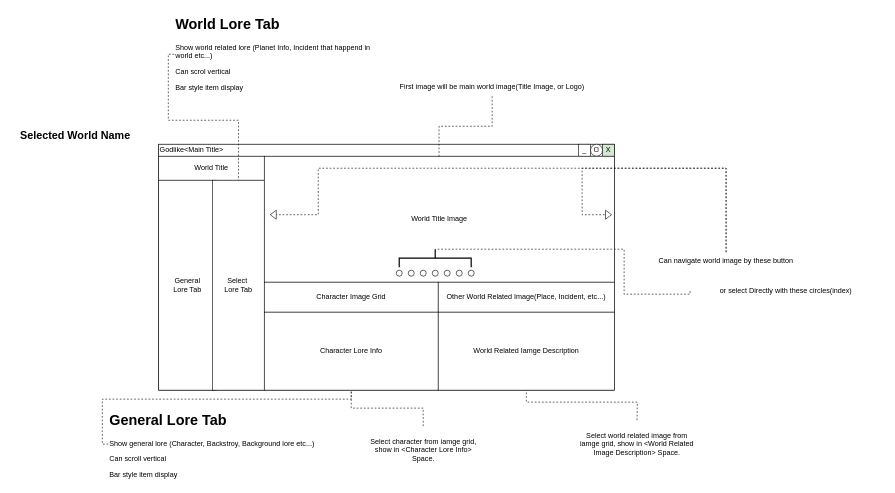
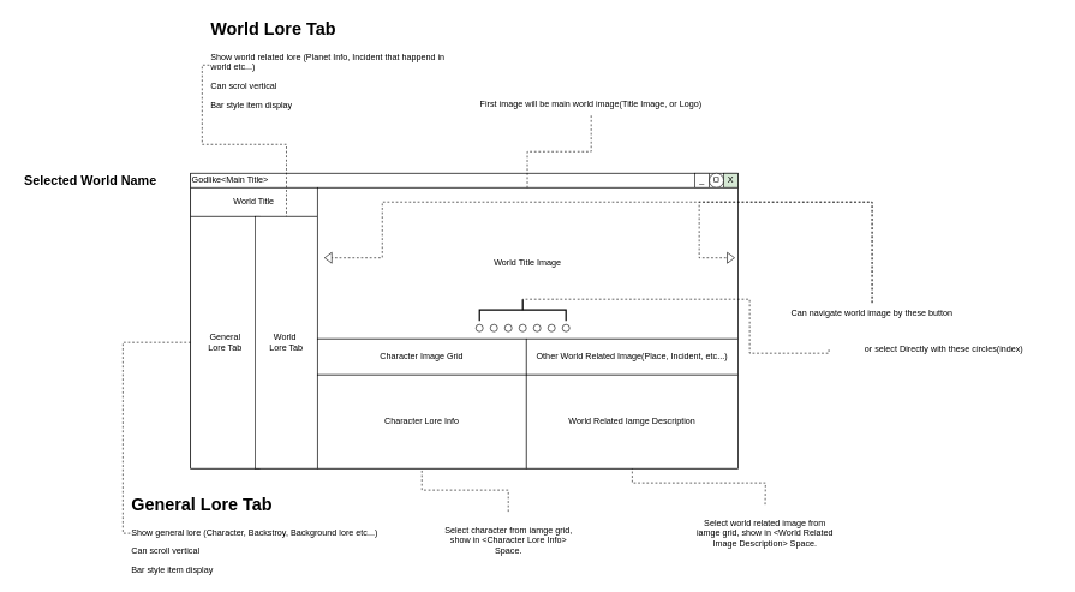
- <mxCell id="28" value="Selected World Name" style="text;html=1;align=center;verticalAlign=middle;whiteSpace=wrap;rounded=0;fontSize=18;fontStyle=1" vertex="1" parent="1"><mxGeometry x="20" y="210" width="210" height="30" as="geometry" /></mxCell>
+ <mxCell id="28" value="Selected World Name" style="text;html=1;align=center;verticalAlign=middle;whiteSpace=wrap;rounded=0;fontSize=18;fontStyle=1" vertex="1" parent="1"><mxGeometry x="20" y="235" width="210" height="30" as="geometry" /></mxCell>
- <mxCell id="9" value="Select&amp;nbsp;&lt;br&gt;Lore Tab" style="rounded=0;whiteSpace=wrap;html=1;" vertex="1" parent="1"><mxGeometry x="354" y="300" width="86" height="350" as="geometry" /></mxCell>
+ <mxCell id="9" value="World&amp;nbsp;&lt;br&gt;Lore Tab" style="rounded=0;whiteSpace=wrap;html=1;" vertex="1" parent="1"><mxGeometry x="354" y="300" width="86" height="350" as="geometry" /></mxCell>
- <mxCell id="25" value="" style="endArrow=none;dashed=1;html=1;rounded=0;edgeStyle=orthogonalEdgeStyle;jumpStyle=arc;exitX=0;exitY=0.5;exitDx=0;exitDy=0;" edge="1" parent="1" source="24" target="13"><mxGeometry width="50" height="50" relative="1" as="geometry"><mxPoint x="240" y="520" as="sourcePoint" /><mxPoint x="290" y="470" as="targetPoint" /></mxGeometry></mxCell>
+ <mxCell id="25" value="" style="endArrow=none;dashed=1;html=1;rounded=0;edgeStyle=orthogonalEdgeStyle;jumpStyle=arc;entryX=0;entryY=0.5;entryDx=0;entryDy=0;exitX=0;exitY=0.5;exitDx=0;exitDy=0;" edge="1" parent="1" source="24" target="8"><mxGeometry width="50" height="50" relative="1" as="geometry"><mxPoint x="240" y="520" as="sourcePoint" /><mxPoint x="290" y="470" as="targetPoint" /></mxGeometry></mxCell>
